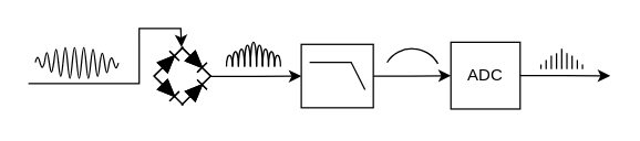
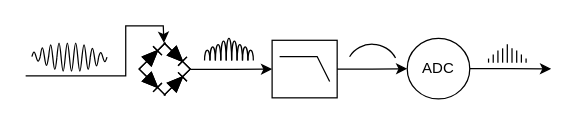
- <mxCell id="38" value="&lt;div&gt;ADC&lt;/div&gt;" style="whiteSpace=wrap;html=1;" parent="1" vertex="1"><mxGeometry x="324.998" y="29.998" width="50" height="48.45" as="geometry" /></mxCell>
+ <mxCell id="38" value="&lt;div&gt;ADC&lt;/div&gt;" style="ellipse;whiteSpace=wrap;html=1;" parent="1" vertex="1"><mxGeometry x="324.998" y="29.998" width="50" height="48.45" as="geometry" /></mxCell>
